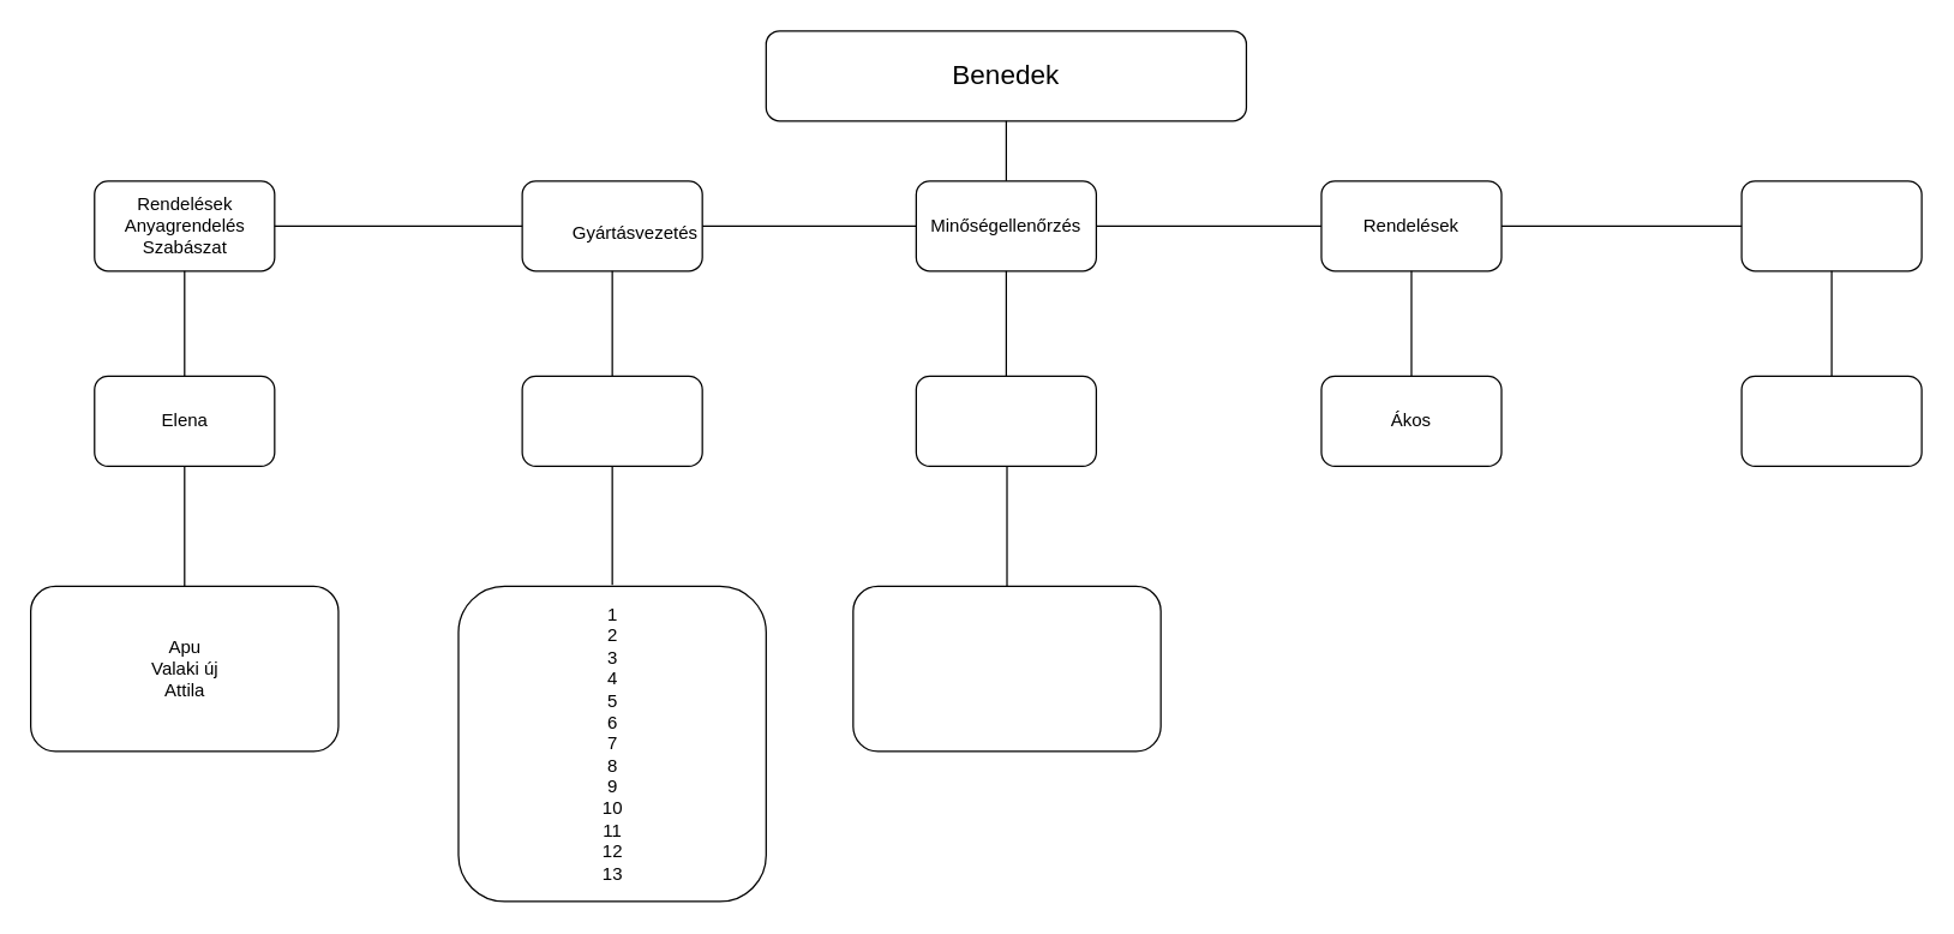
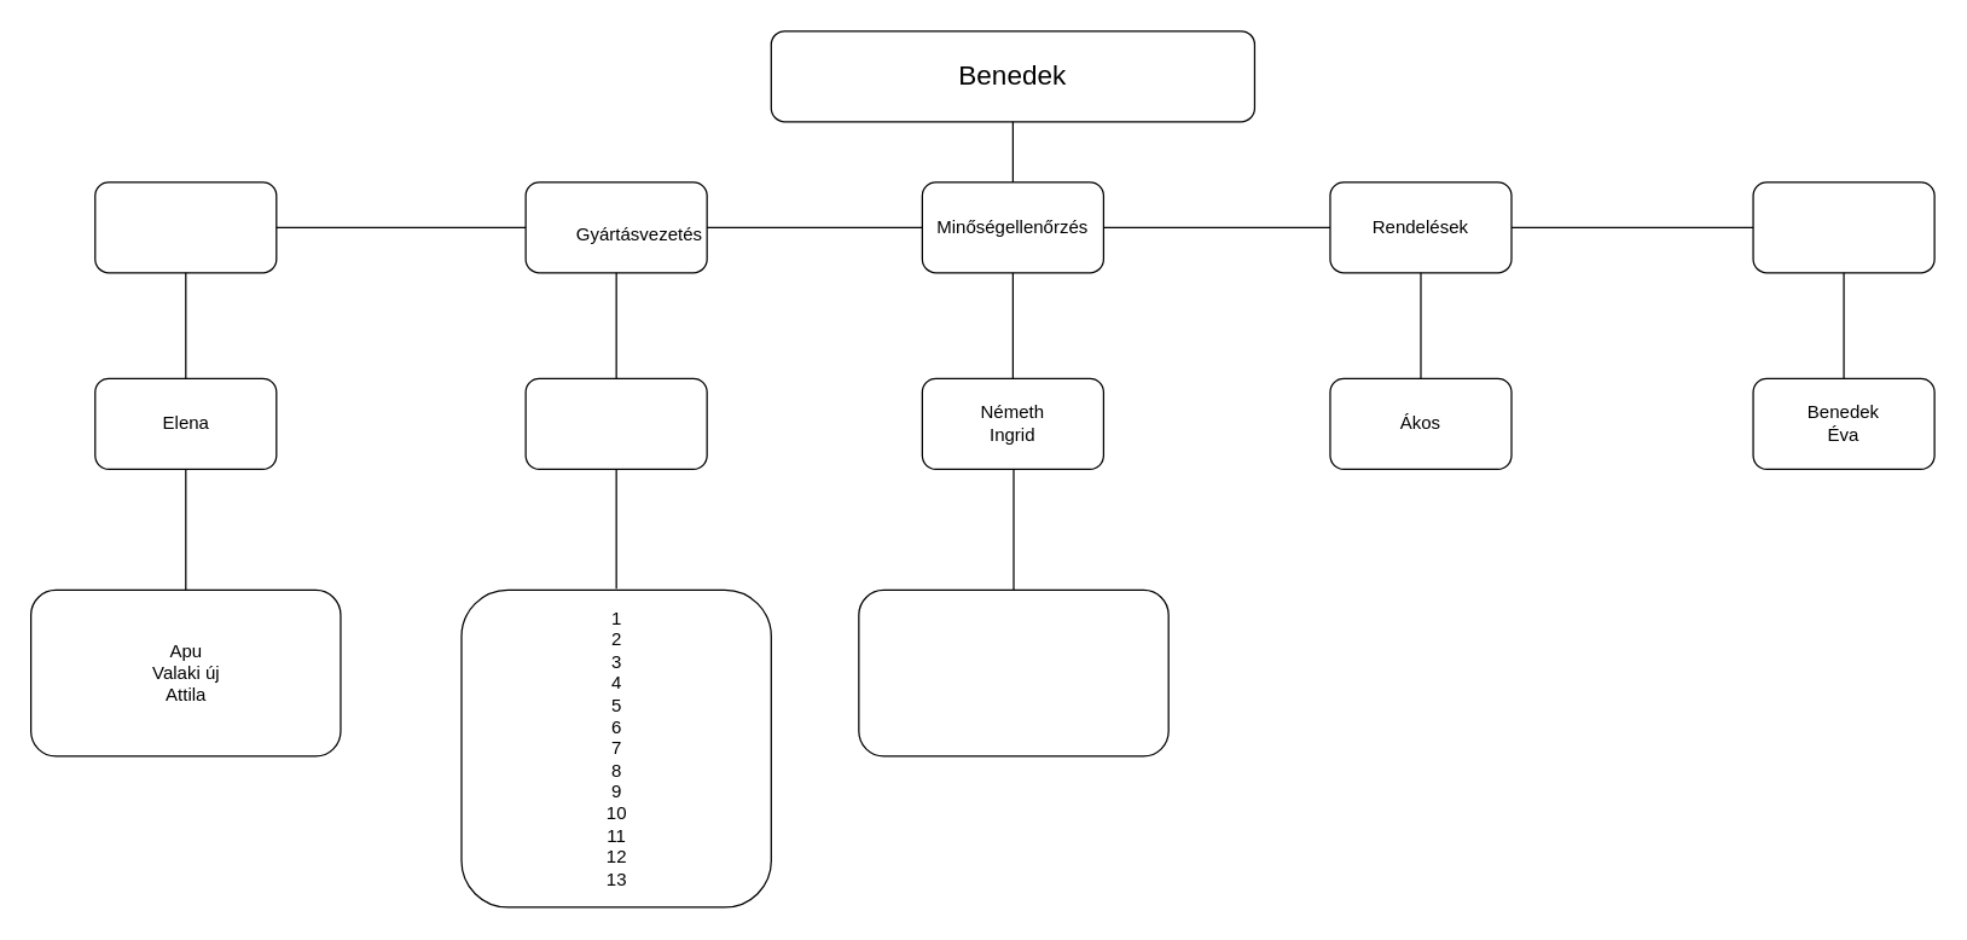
- <mxCell id="14" value="Rendelések&lt;br&gt;Anyagrendelés&lt;br&gt;Szabászat" style="text;html=1;strokeColor=none;fillColor=none;align=center;verticalAlign=middle;whiteSpace=wrap;rounded=0;" vertex="1" parent="1"><mxGeometry x="92.5" y="135" width="60" height="30" as="geometry" /></mxCell>
+ <mxCell id="25" value="Németh Ingrid" style="text;html=1;strokeColor=none;fillColor=none;align=center;verticalAlign=middle;whiteSpace=wrap;rounded=0;" vertex="1" parent="1"><mxGeometry x="640" y="265" width="60" height="30" as="geometry" /></mxCell>
+ <mxCell id="31" value="Benedek Éva" style="text;html=1;strokeColor=none;fillColor=none;align=center;verticalAlign=middle;whiteSpace=wrap;rounded=0;" vertex="1" parent="1"><mxGeometry x="1190" y="265" width="60" height="30" as="geometry" /></mxCell>
